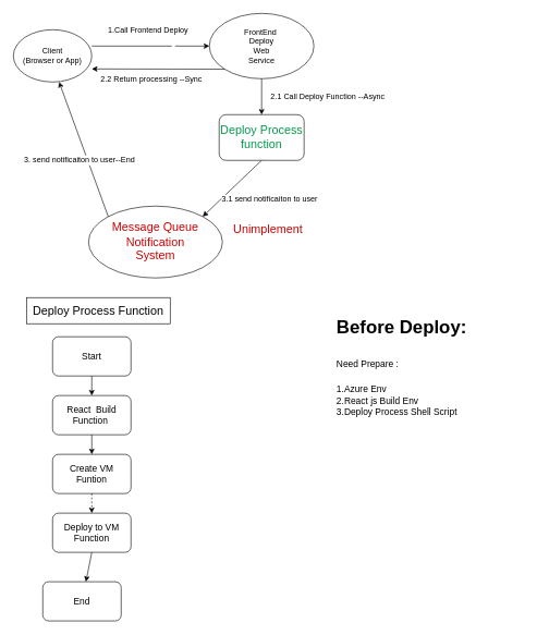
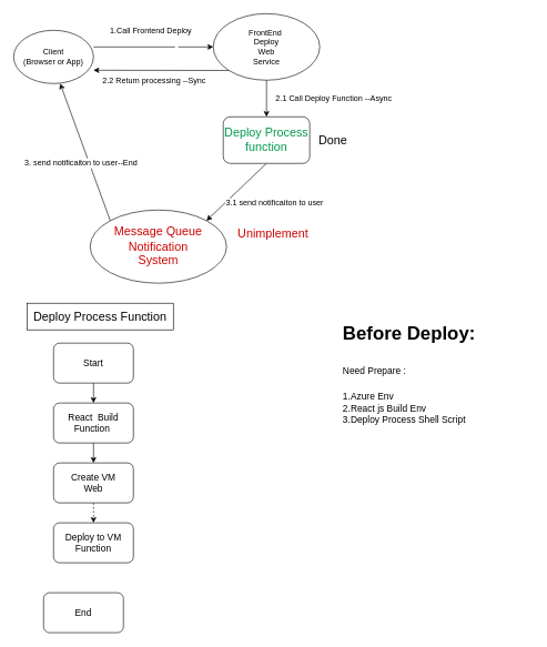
+ <mxCell id="12" value="&lt;font color=&quot;#000000&quot;&gt;Done&lt;/font&gt;" style="text;html=1;strokeColor=none;fillColor=none;align=center;verticalAlign=middle;whiteSpace=wrap;rounded=0;fontSize=18;fontColor=#00994D;" vertex="1" parent="1"><mxGeometry x="470" y="195" width="60" height="30" as="geometry" /></mxCell>
- <mxCell id="24" value="Create VM&lt;br&gt;Funtion" style="rounded=1;whiteSpace=wrap;html=1;fontSize=14;fontColor=#000000;" vertex="1" parent="1"><mxGeometry x="80" y="695" width="120" height="60" as="geometry" /></mxCell>
+ <mxCell id="24" value="Create VM&lt;br&gt;Web" style="rounded=1;whiteSpace=wrap;html=1;fontSize=14;fontColor=#000000;" vertex="1" parent="1"><mxGeometry x="80" y="695" width="120" height="60" as="geometry" /></mxCell>
- <mxCell id="29" value="" style="endArrow=classic;html=1;rounded=0;fontSize=14;fontColor=#000000;exitX=0.5;exitY=1;exitDx=0;exitDy=0;" edge="1" parent="1" source="26" target="28"><mxGeometry width="50" height="50" relative="1" as="geometry"><mxPoint x="290" y="895" as="sourcePoint" /><mxPoint x="340" y="845" as="targetPoint" /></mxGeometry></mxCell>
